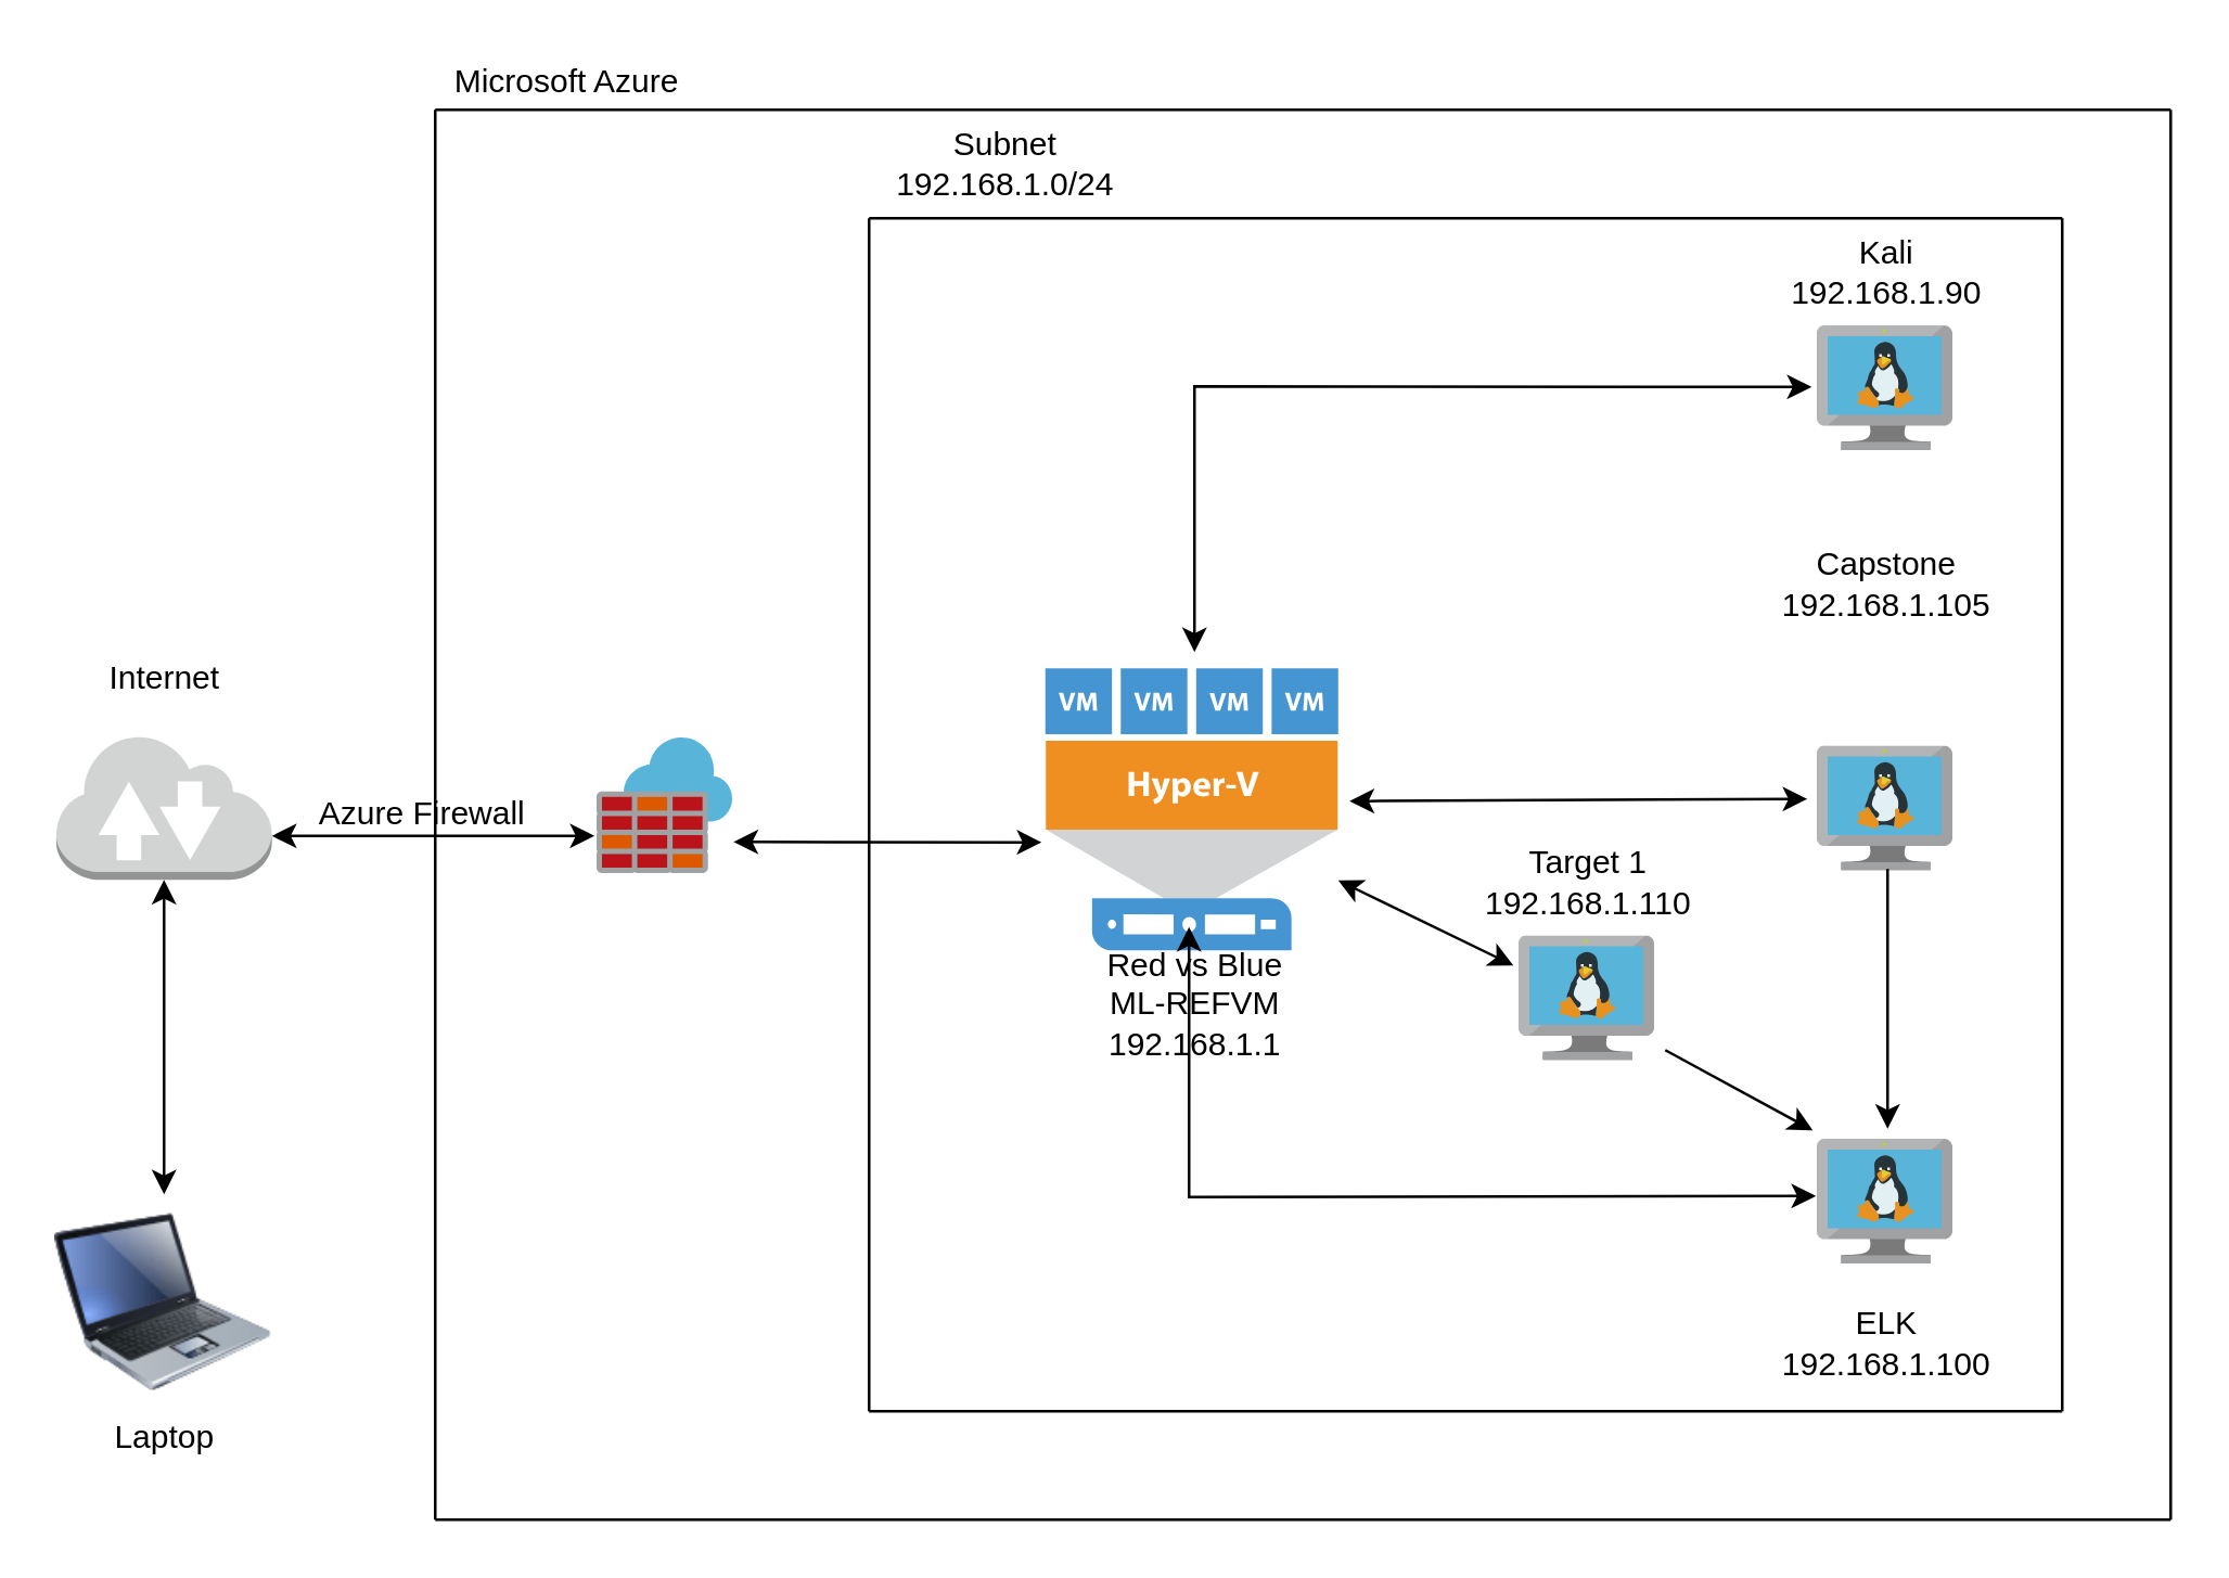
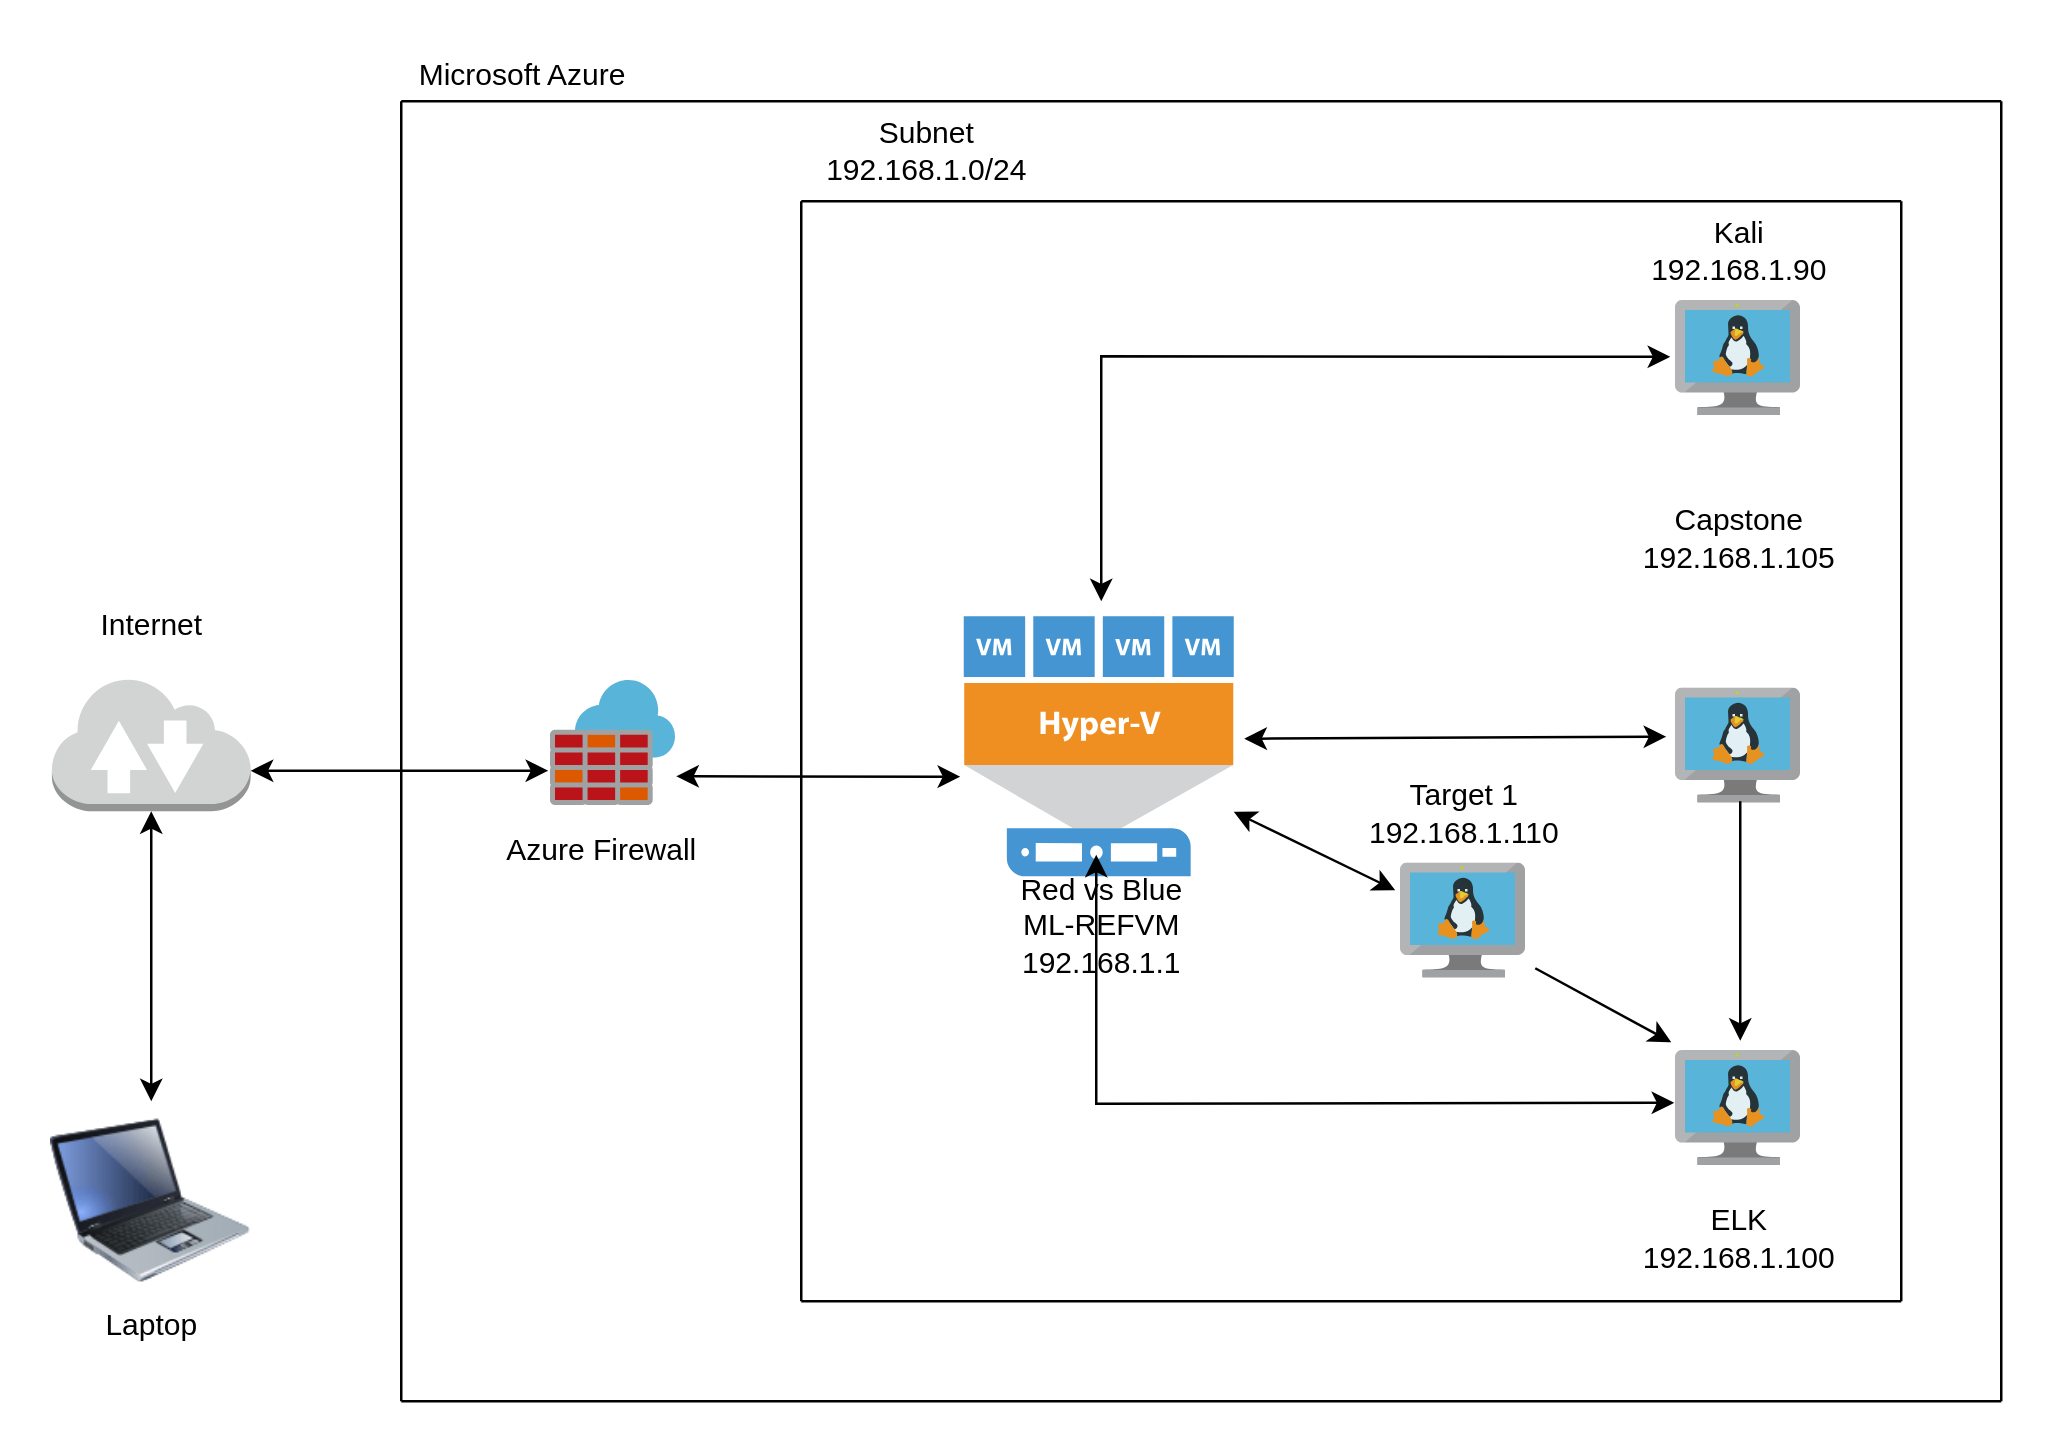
- <mxCell id="7" value="Azure Firewall" style="text;html=1;align=center;verticalAlign=middle;resizable=0;points=[];autosize=1;strokeColor=none;fillColor=none;" vertex="1" parent="1"><mxGeometry x="110" y="290" width="90" height="20" as="geometry" /></mxCell>
+ <mxCell id="7" value="Azure Firewall" style="text;html=1;align=center;verticalAlign=middle;resizable=0;points=[];autosize=1;strokeColor=none;fillColor=none;" vertex="1" parent="1"><mxGeometry x="195" y="330" width="90" height="20" as="geometry" /></mxCell>
